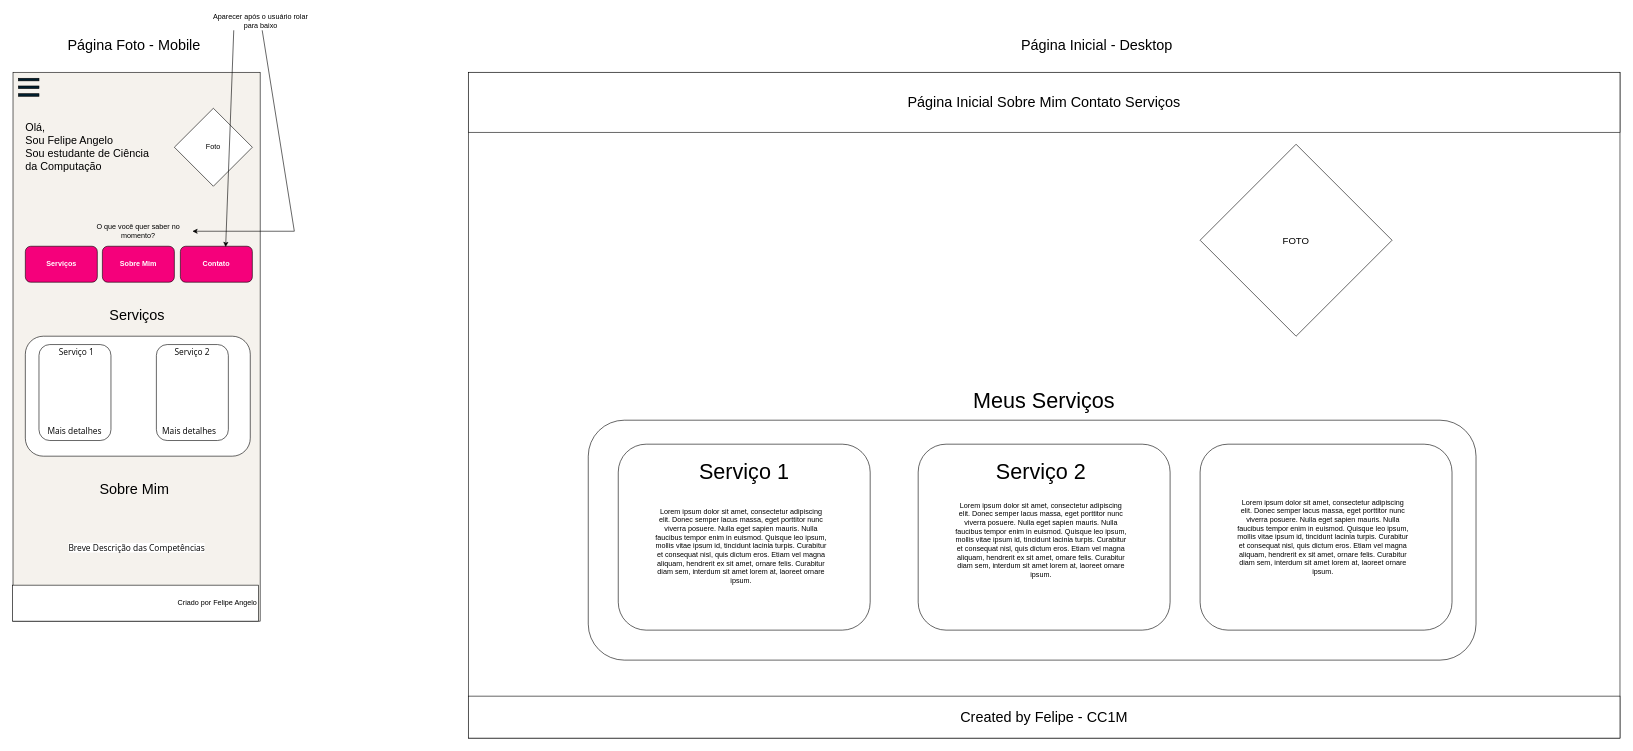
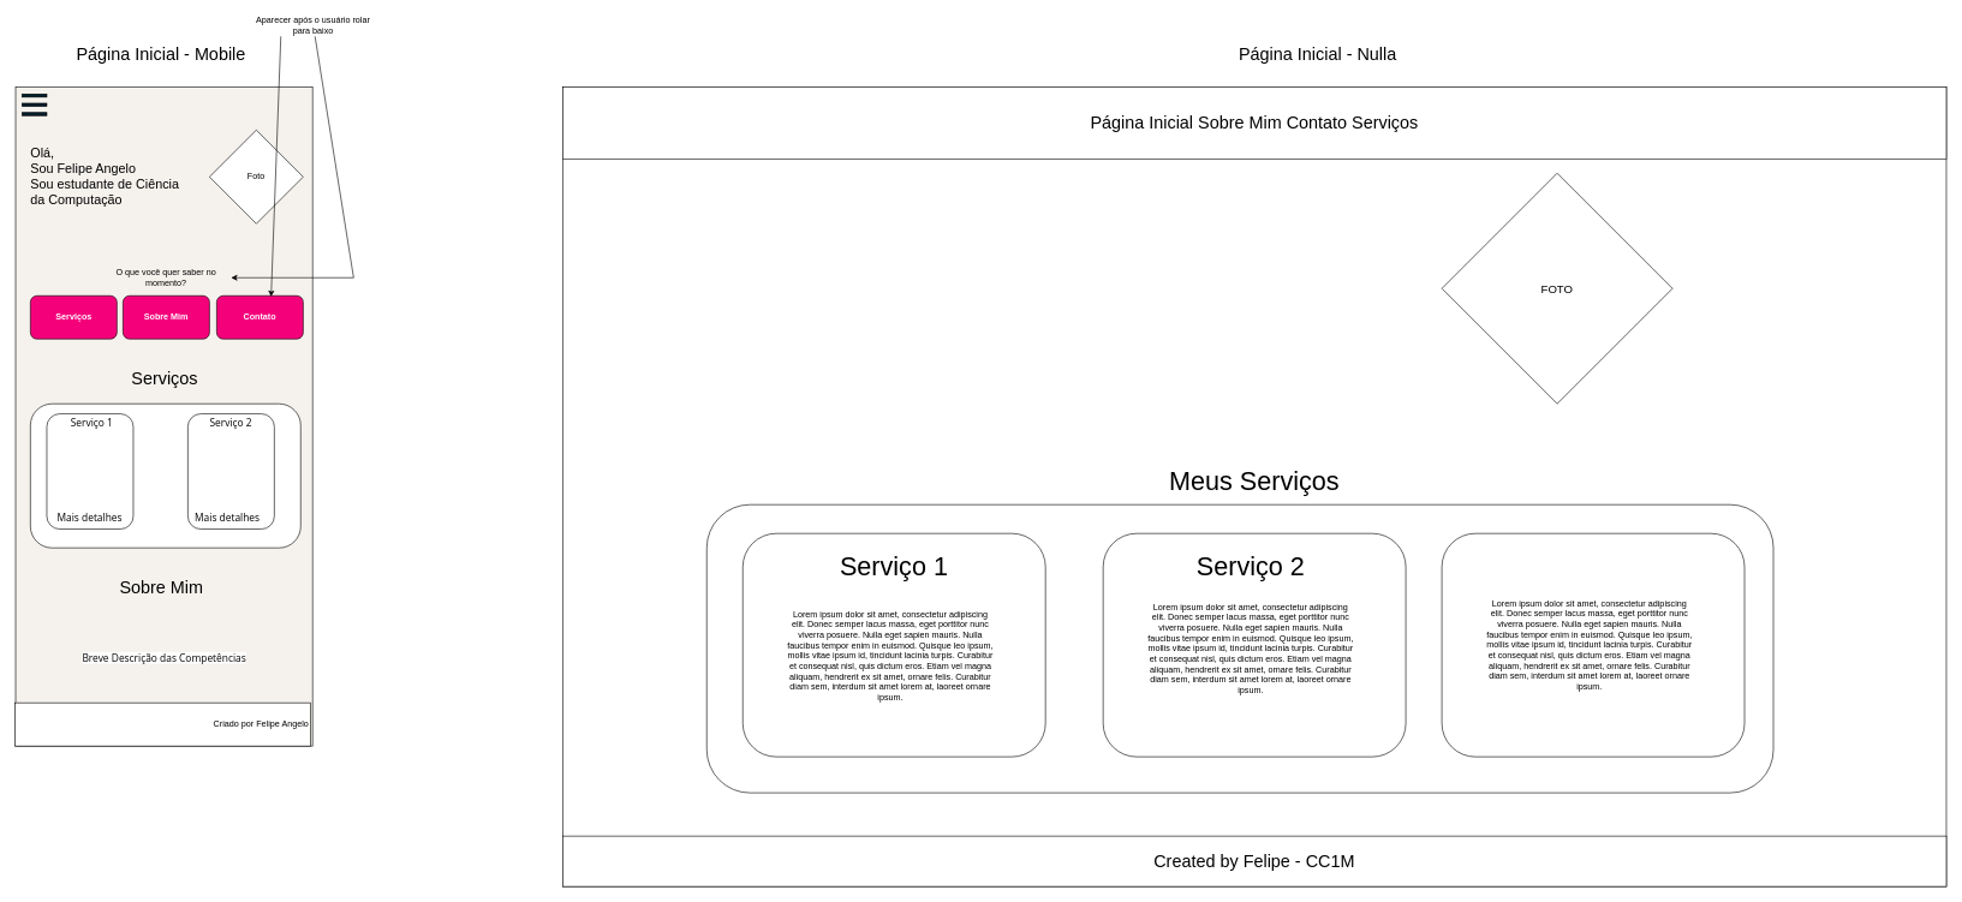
- <mxCell id="34" value="&lt;font style=&quot;font-size: 24px;&quot;&gt;Página Foto - Mobile&lt;/font&gt;" style="text;html=1;strokeColor=none;fillColor=none;align=center;verticalAlign=middle;whiteSpace=wrap;rounded=0;" parent="1" vertex="1"><mxGeometry x="85.2" y="50" width="275.71" height="50" as="geometry" /></mxCell>
+ <mxCell id="34" value="&lt;font style=&quot;font-size: 24px;&quot;&gt;Página Inicial - Mobile&lt;/font&gt;" style="text;html=1;strokeColor=none;fillColor=none;align=center;verticalAlign=middle;whiteSpace=wrap;rounded=0;" parent="1" vertex="1"><mxGeometry x="85.2" y="50" width="275.71" height="50" as="geometry" /></mxCell>
- <mxCell id="36" value="&lt;font style=&quot;font-size: 24px;&quot;&gt;Página Inicial - Desktop&lt;/font&gt;" style="text;html=1;strokeColor=none;fillColor=none;align=center;verticalAlign=middle;whiteSpace=wrap;rounded=0;" parent="1" vertex="1"><mxGeometry x="1690" y="50" width="275.71" height="50" as="geometry" /></mxCell>
+ <mxCell id="36" value="&lt;font style=&quot;font-size: 24px;&quot;&gt;Página Inicial - Nulla&lt;/font&gt;" style="text;html=1;strokeColor=none;fillColor=none;align=center;verticalAlign=middle;whiteSpace=wrap;rounded=0;" parent="1" vertex="1"><mxGeometry x="1690" y="50" width="275.71" height="50" as="geometry" /></mxCell>
